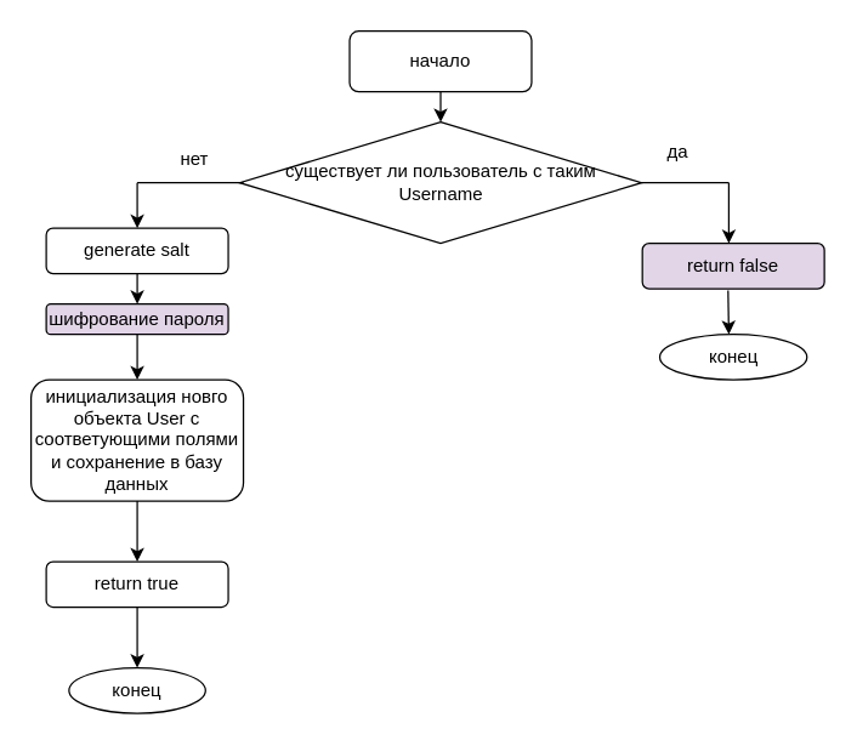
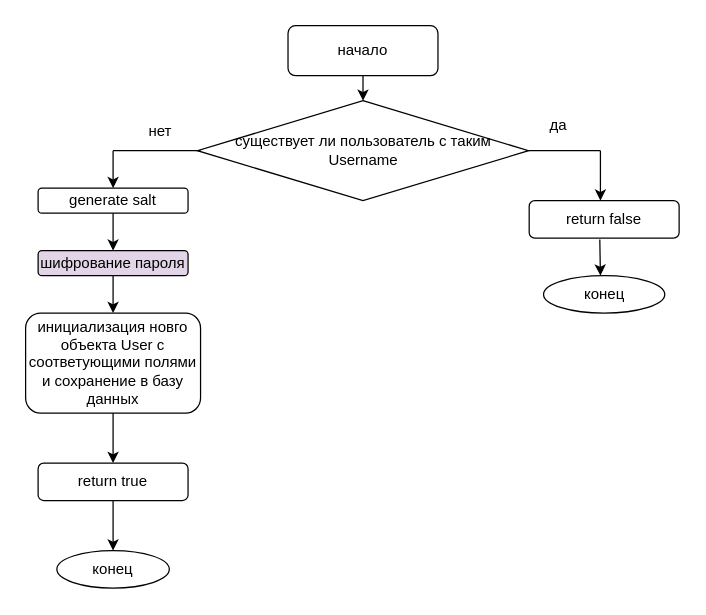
- <mxCell id="13" value="generate salt" style="rounded=1;whiteSpace=wrap;html=1;" vertex="1" parent="1"><mxGeometry x="30" y="150" width="120" height="30" as="geometry" /></mxCell>
+ <mxCell id="13" value="generate salt" style="rounded=1;whiteSpace=wrap;html=1;" vertex="1" parent="1"><mxGeometry x="30" y="150" width="120" height="20" as="geometry" /></mxCell>
- <mxCell id="9" value="return false" style="rounded=1;whiteSpace=wrap;html=1;fillColor=#e1d5e7;" vertex="1" parent="1"><mxGeometry x="423" y="160" width="120" height="30" as="geometry" /></mxCell>
+ <mxCell id="9" value="return false" style="rounded=1;whiteSpace=wrap;html=1;" vertex="1" parent="1"><mxGeometry x="423" y="160" width="120" height="30" as="geometry" /></mxCell>
